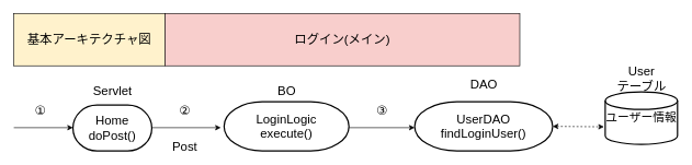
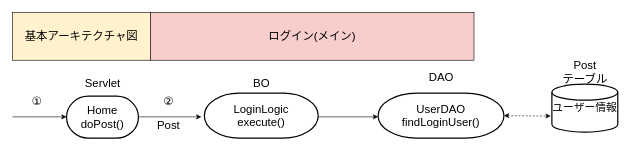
- <mxCell id="18" value="&lt;span style=&quot;font-size: 19px;&quot;&gt;User&lt;/span&gt;&lt;br&gt;&lt;div&gt;&lt;span style=&quot;font-size: 19px;&quot;&gt;テーブル&lt;/span&gt;&lt;/div&gt;" style="text;html=1;align=center;verticalAlign=middle;resizable=0;points=[];autosize=1;strokeColor=none;fillColor=none;fontFamily=Helvetica;fontSize=12;fontColor=default;" vertex="1" parent="1"><mxGeometry x="925" y="90" width="100" height="60" as="geometry" /></mxCell>
+ <mxCell id="18" value="&lt;span style=&quot;font-size: 19px;&quot;&gt;Post&lt;/span&gt;&lt;br&gt;&lt;div&gt;&lt;span style=&quot;font-size: 19px;&quot;&gt;テーブル&lt;/span&gt;&lt;/div&gt;" style="text;html=1;align=center;verticalAlign=middle;resizable=0;points=[];autosize=1;strokeColor=none;fillColor=none;fontFamily=Helvetica;fontSize=12;fontColor=default;" vertex="1" parent="1"><mxGeometry x="925" y="90" width="100" height="60" as="geometry" /></mxCell>
- <mxCell id="13" value="&lt;span style=&quot;font-size: 19px;&quot;&gt;③&lt;/span&gt;" style="text;html=1;align=center;verticalAlign=middle;resizable=0;points=[];autosize=1;strokeColor=none;fillColor=none;fontFamily=Helvetica;fontSize=12;fontColor=default;" vertex="1" parent="1"><mxGeometry x="560" y="150" width="40" height="40" as="geometry" /></mxCell>
- <mxCell id="5" value="&lt;font style=&quot;font-size: 19px;&quot;&gt;Post&lt;/font&gt;" style="text;html=1;align=center;verticalAlign=middle;resizable=0;points=[];autosize=1;strokeColor=none;fillColor=none;fontFamily=Helvetica;fontSize=12;fontColor=default;" vertex="1" parent="1"><mxGeometry x="250" y="205" width="60" height="40" as="geometry" /></mxCell>
+ <mxCell id="5" value="&lt;font style=&quot;font-size: 19px;&quot;&gt;Post&lt;/font&gt;" style="text;html=1;align=center;verticalAlign=middle;resizable=0;points=[];autosize=1;strokeColor=none;fillColor=none;fontFamily=Helvetica;fontSize=12;fontColor=default;" vertex="1" parent="1"><mxGeometry x="250" y="190" width="60" height="40" as="geometry" /></mxCell>
